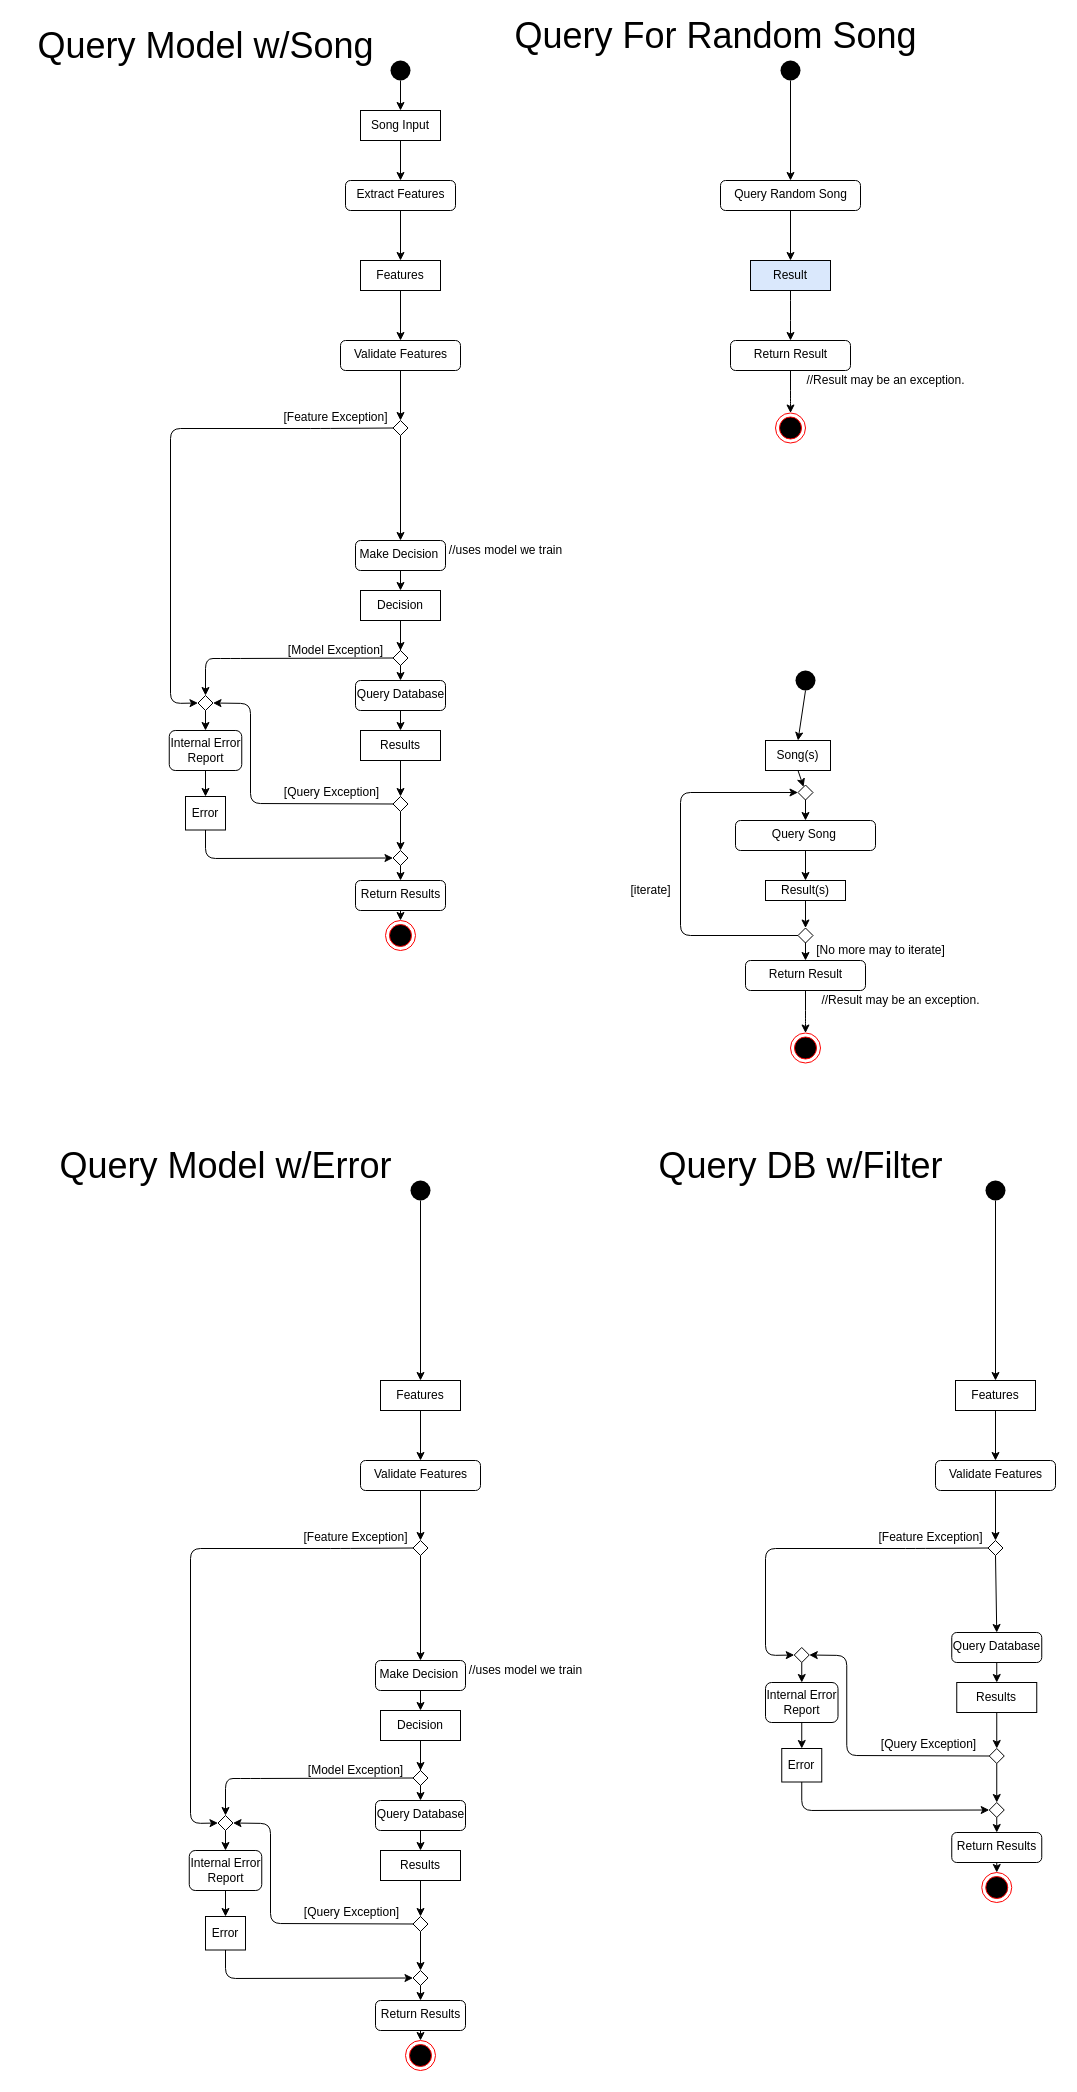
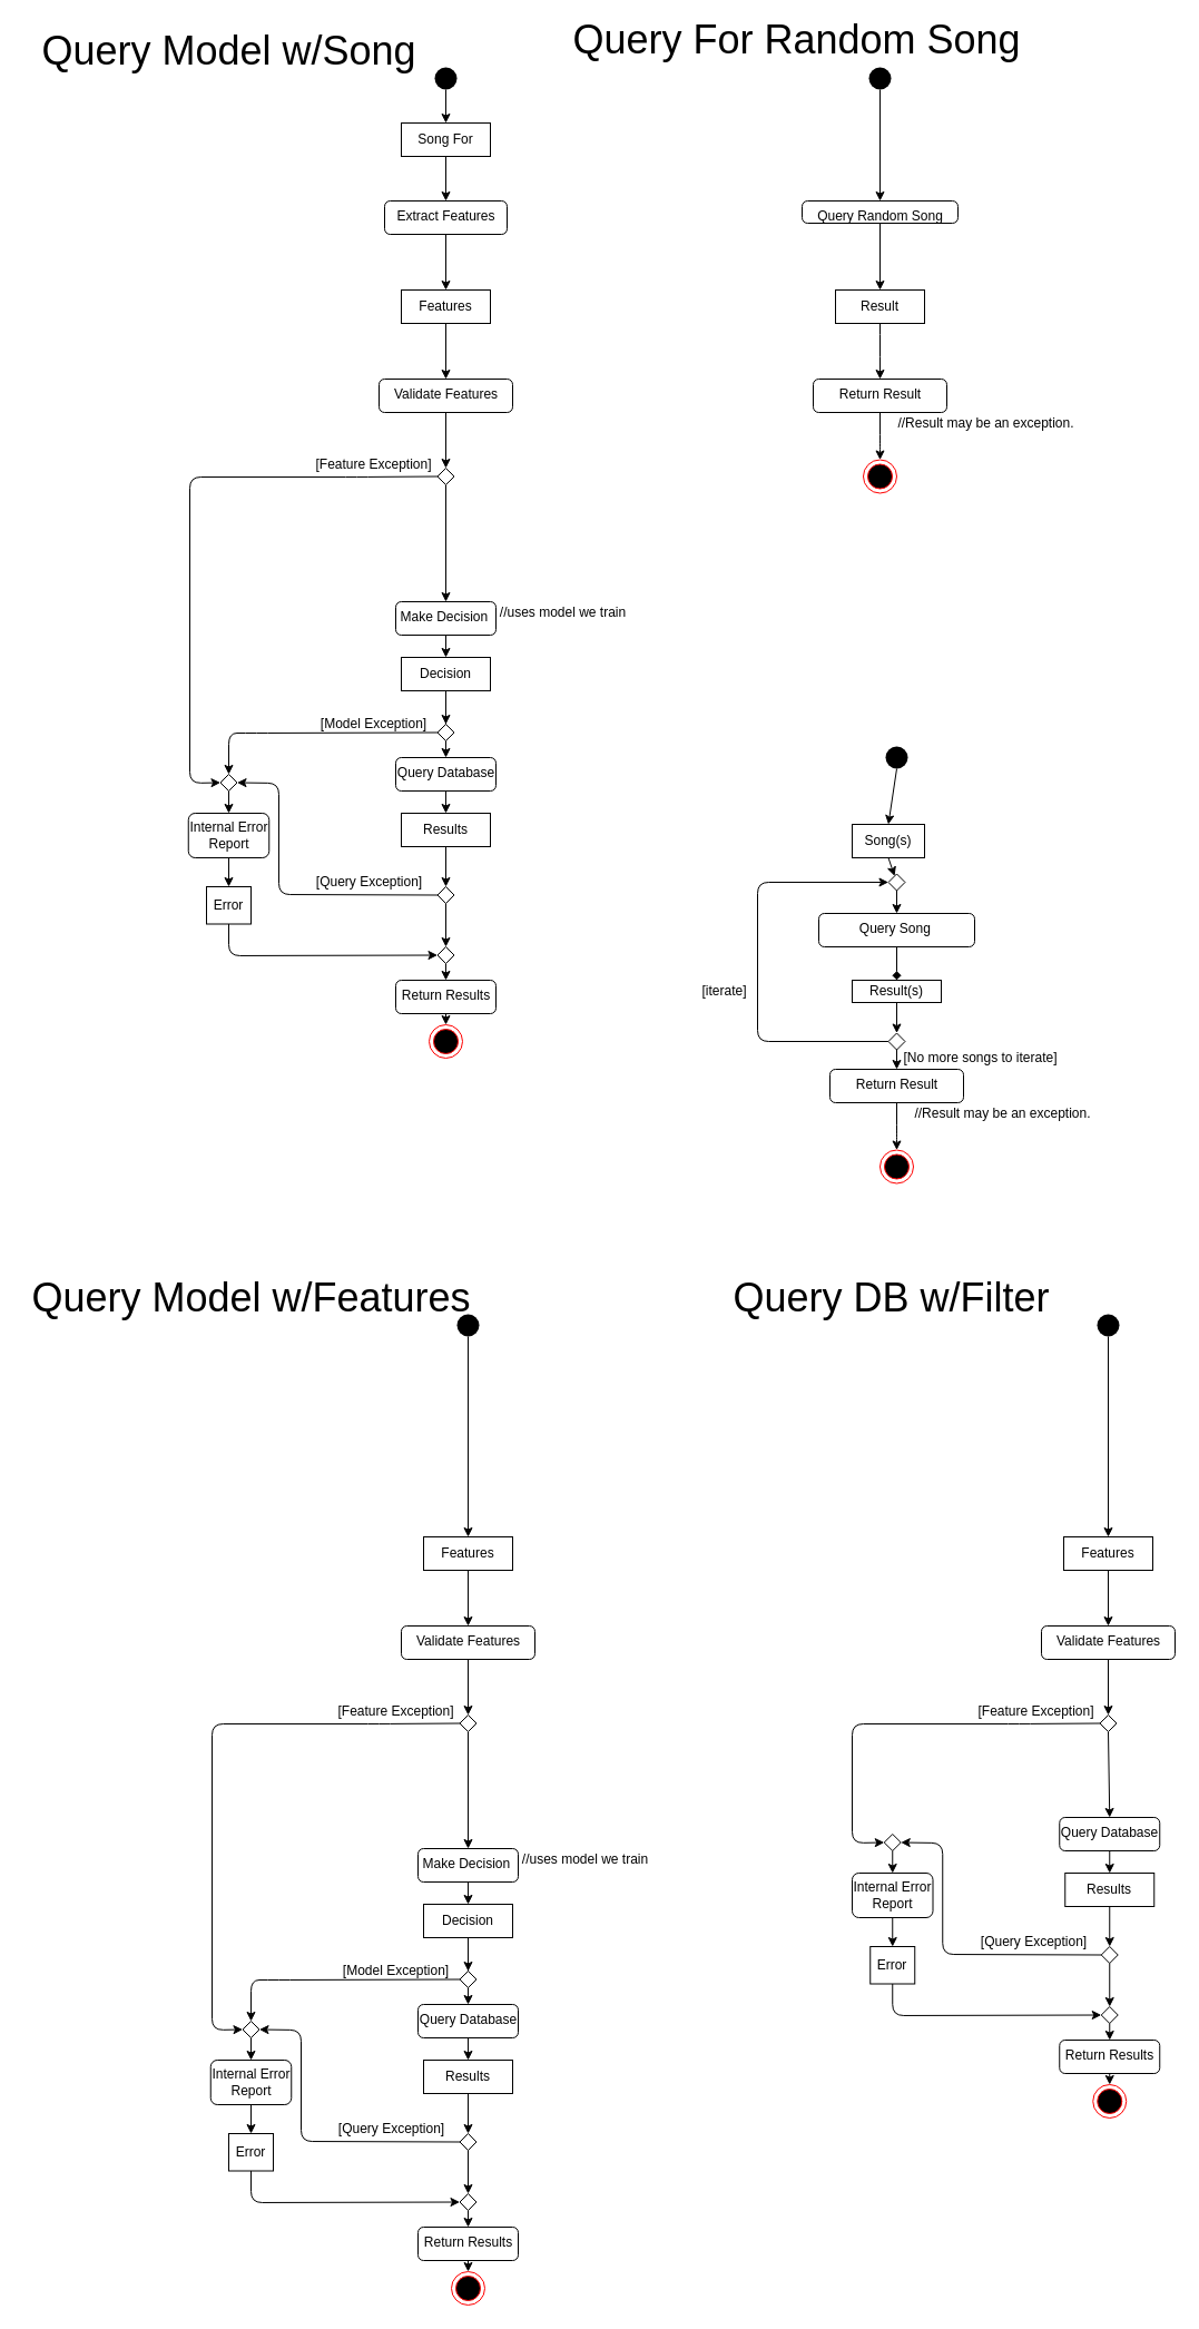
- <mxCell id="7" value="Song Input" style="rounded=0;whiteSpace=wrap;html=1;" parent="1" vertex="1"><mxGeometry x="360" y="110" width="80" height="30" as="geometry" /></mxCell>
+ <mxCell id="7" value="Song For" style="rounded=0;whiteSpace=wrap;html=1;" parent="1" vertex="1"><mxGeometry x="360" y="110" width="80" height="30" as="geometry" /></mxCell>
- <mxCell id="46" value="Query Random Song" style="html=1;align=center;verticalAlign=top;rounded=1;absoluteArcSize=1;arcSize=10;dashed=0;" parent="1" vertex="1"><mxGeometry x="720" y="180" width="140" height="30" as="geometry" /></mxCell>
+ <mxCell id="46" value="Query Random Song" style="html=1;align=center;verticalAlign=top;rounded=1;absoluteArcSize=1;arcSize=10;dashed=0;" parent="1" vertex="1"><mxGeometry x="720" y="180" width="140" height="20" as="geometry" /></mxCell>
- <mxCell id="48" value="Result" style="rounded=0;whiteSpace=wrap;html=1;fillColor=#dae8fc;" parent="1" vertex="1"><mxGeometry x="750" y="260" width="80" height="30" as="geometry" /></mxCell>
+ <mxCell id="48" value="Result" style="rounded=0;whiteSpace=wrap;html=1;" parent="1" vertex="1"><mxGeometry x="750" y="260" width="80" height="30" as="geometry" /></mxCell>
- <mxCell id="106" value="" style="endArrow=classic;html=1;exitX=0.5;exitY=1;exitDx=0;exitDy=0;entryX=0.5;entryY=0;entryDx=0;entryDy=0;" parent="1" source="97" target="100" edge="1"><mxGeometry width="50" height="50" relative="1" as="geometry"><mxPoint x="790" y="900" as="sourcePoint" /><mxPoint x="840" y="850" as="targetPoint" /></mxGeometry></mxCell>
+ <mxCell id="106" value="" style="endArrow=diamond;html=1;exitX=0.5;exitY=1;exitDx=0;exitDy=0;entryX=0.5;entryY=0;entryDx=0;entryDy=0;" parent="1" source="97" target="100" edge="1"><mxGeometry width="50" height="50" relative="1" as="geometry"><mxPoint x="790" y="900" as="sourcePoint" /><mxPoint x="840" y="850" as="targetPoint" /></mxGeometry></mxCell>
- <mxCell id="142" value="[No more may to iterate]" style="text;html=1;align=center;verticalAlign=middle;resizable=0;points=[];autosize=1;" parent="1" vertex="1"><mxGeometry x="805" y="940" width="150" height="20" as="geometry" /></mxCell>
+ <mxCell id="142" value="[No more songs to iterate]" style="text;html=1;align=center;verticalAlign=middle;resizable=0;points=[];autosize=1;" parent="1" vertex="1"><mxGeometry x="805" y="940" width="150" height="20" as="geometry" /></mxCell>
- <mxCell id="60" value="&lt;font style=&quot;font-size: 36px&quot;&gt;Query Model w/Error&lt;/font&gt;" style="text;html=1;align=center;verticalAlign=middle;resizable=0;points=[];autosize=1;" parent="1" vertex="1"><mxGeometry x="20" y="1150" width="410" height="30" as="geometry" /></mxCell>
+ <mxCell id="60" value="&lt;font style=&quot;font-size: 36px&quot;&gt;Query Model w/Features&lt;/font&gt;" style="text;html=1;align=center;verticalAlign=middle;resizable=0;points=[];autosize=1;" parent="1" vertex="1"><mxGeometry x="20" y="1150" width="410" height="30" as="geometry" /></mxCell>
